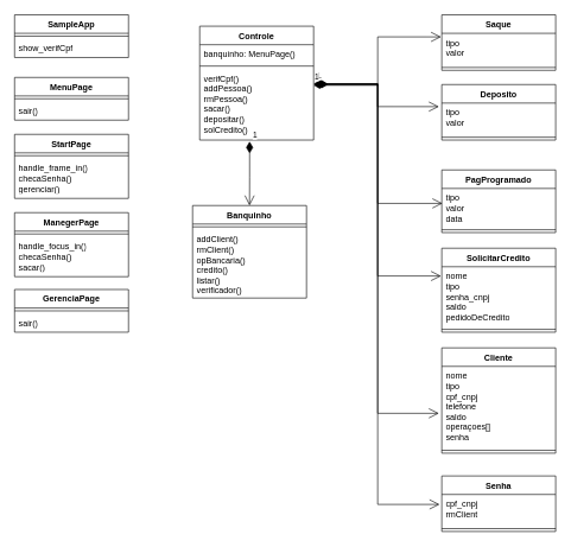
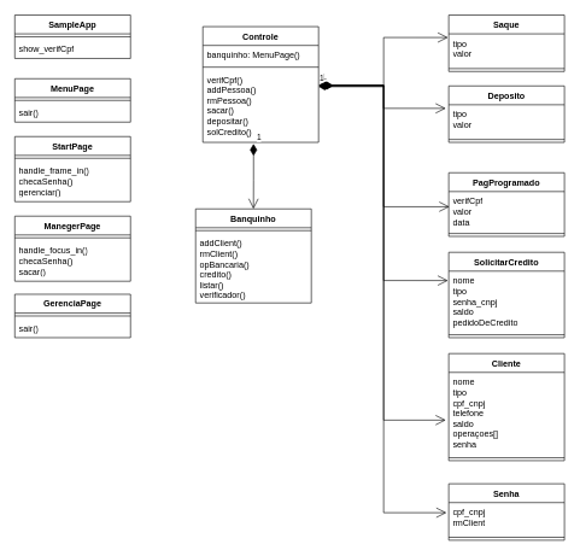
- <mxCell id="17" value="&lt;div&gt;tipo&lt;/div&gt;&lt;div&gt;valor&lt;/div&gt;&lt;div&gt;data&lt;br&gt;&lt;/div&gt;" style="text;strokeColor=none;fillColor=none;align=left;verticalAlign=top;spacingLeft=4;spacingRight=4;overflow=hidden;rotatable=0;points=[[0,0.5],[1,0.5]];portConstraint=eastwest;whiteSpace=wrap;html=1;" parent="16" vertex="1"><mxGeometry y="26" width="160" height="54" as="geometry" /></mxCell>
+ <mxCell id="17" value="&lt;div&gt;verifCpf&lt;/div&gt;&lt;div&gt;valor&lt;/div&gt;&lt;div&gt;data&lt;br&gt;&lt;/div&gt;" style="text;strokeColor=none;fillColor=none;align=left;verticalAlign=top;spacingLeft=4;spacingRight=4;overflow=hidden;rotatable=0;points=[[0,0.5],[1,0.5]];portConstraint=eastwest;whiteSpace=wrap;html=1;" parent="16" vertex="1"><mxGeometry y="26" width="160" height="54" as="geometry" /></mxCell>
